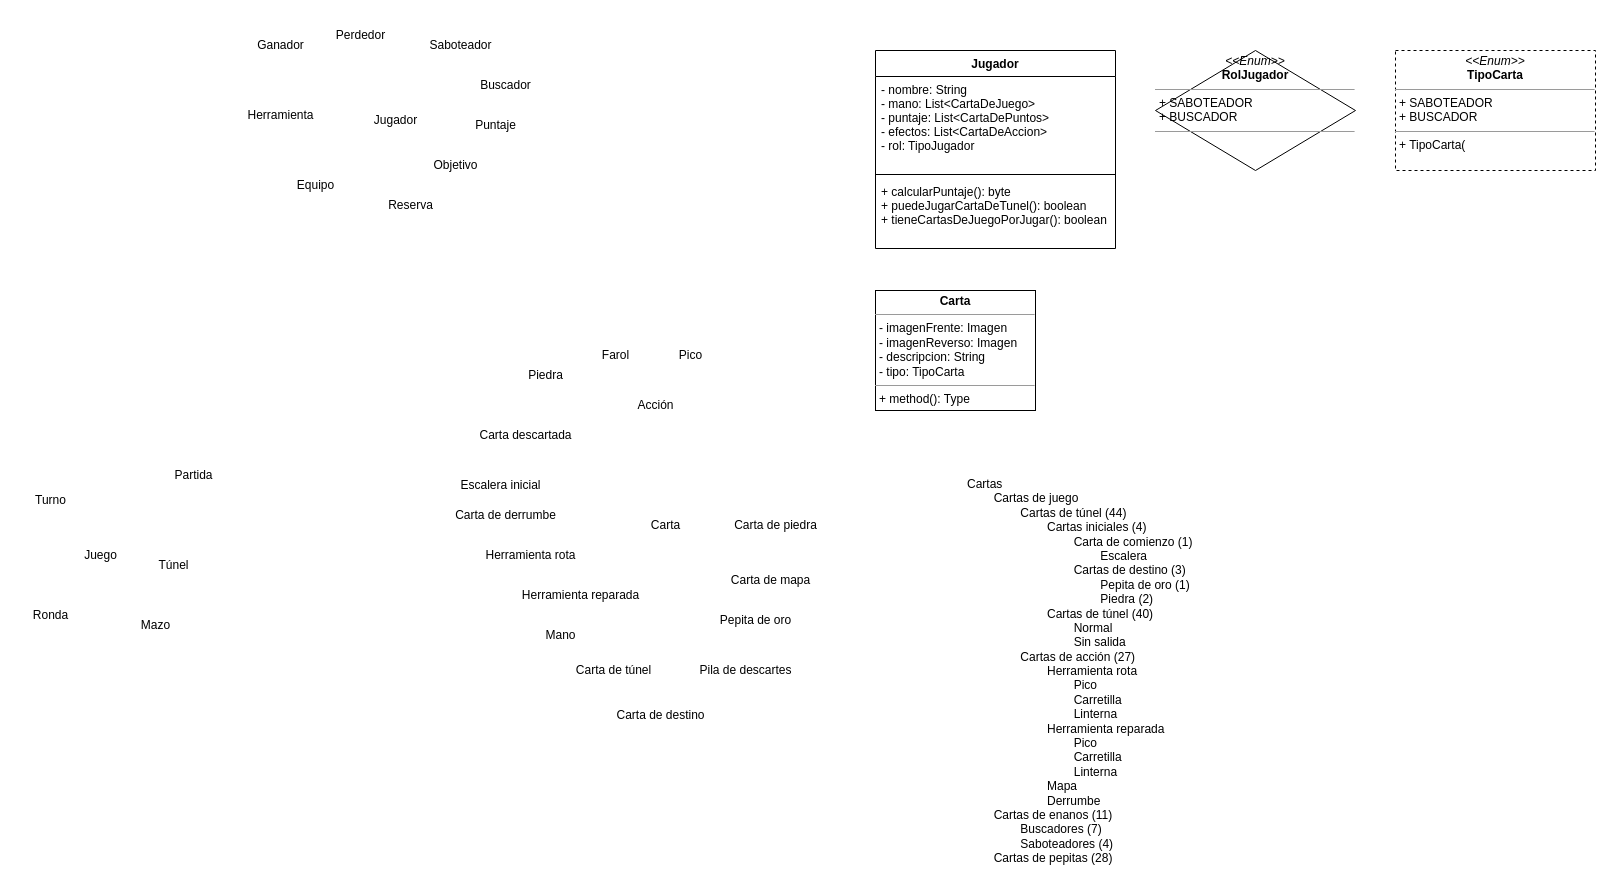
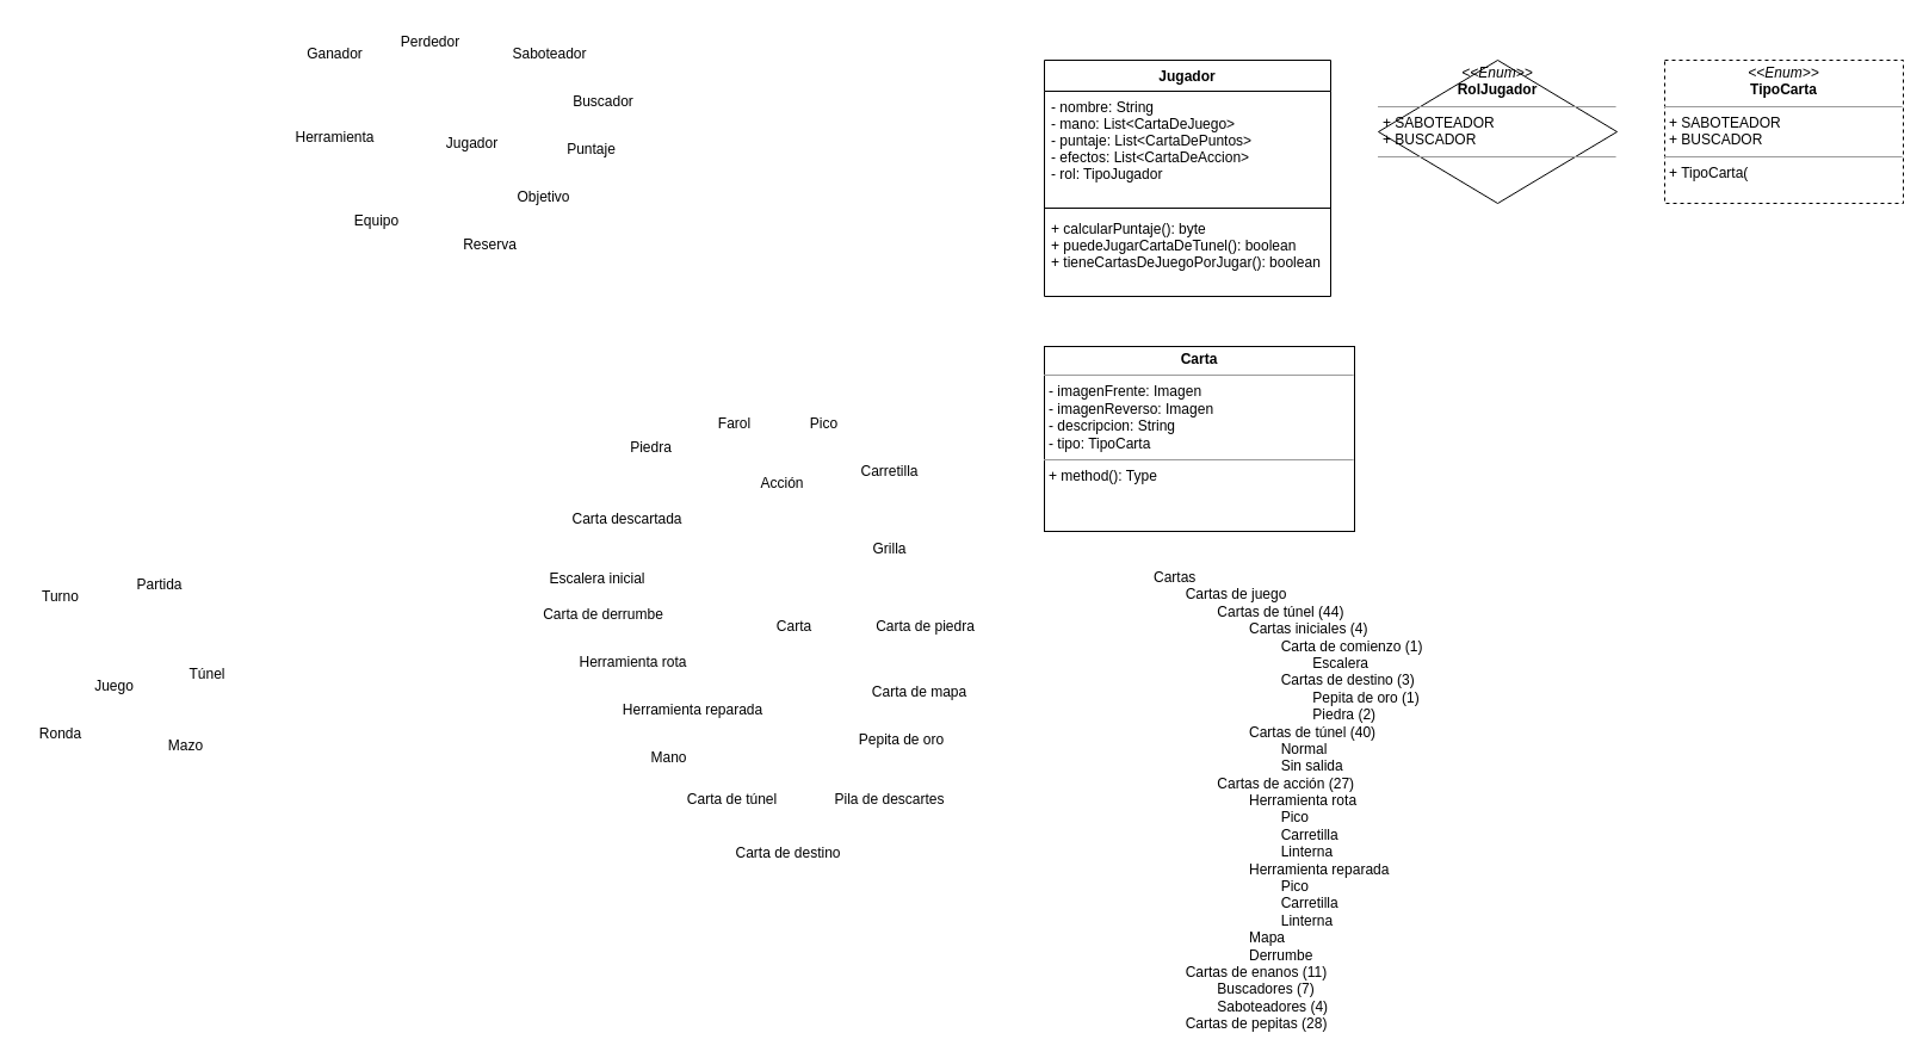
- <mxCell id="42" value="&lt;p style=&quot;margin:0px;margin-top:4px;text-align:center;&quot;&gt;&lt;b&gt;Carta&lt;/b&gt;&lt;/p&gt;&lt;hr size=&quot;1&quot;&gt;&lt;p style=&quot;margin:0px;margin-left:4px;&quot;&gt;- imagenFrente: Imagen&lt;/p&gt;&lt;p style=&quot;margin:0px;margin-left:4px;&quot;&gt;- imagenReverso: Imagen&lt;/p&gt;&lt;p style=&quot;margin:0px;margin-left:4px;&quot;&gt;- descripcion: String&lt;/p&gt;&lt;p style=&quot;margin:0px;margin-left:4px;&quot;&gt;- tipo: TipoCarta&lt;/p&gt;&lt;hr size=&quot;1&quot;&gt;&lt;p style=&quot;margin:0px;margin-left:4px;&quot;&gt;+ method(): Type&lt;/p&gt;" style="verticalAlign=top;align=left;overflow=fill;fontSize=12;fontFamily=Helvetica;html=1;" parent="1" vertex="1"><mxGeometry x="875" y="290" width="160" height="120" as="geometry" /></mxCell>
+ <mxCell id="42" value="&lt;p style=&quot;margin:0px;margin-top:4px;text-align:center;&quot;&gt;&lt;b&gt;Carta&lt;/b&gt;&lt;/p&gt;&lt;hr size=&quot;1&quot;&gt;&lt;p style=&quot;margin:0px;margin-left:4px;&quot;&gt;- imagenFrente: Imagen&lt;/p&gt;&lt;p style=&quot;margin:0px;margin-left:4px;&quot;&gt;- imagenReverso: Imagen&lt;/p&gt;&lt;p style=&quot;margin:0px;margin-left:4px;&quot;&gt;- descripcion: String&lt;/p&gt;&lt;p style=&quot;margin:0px;margin-left:4px;&quot;&gt;- tipo: TipoCarta&lt;/p&gt;&lt;hr size=&quot;1&quot;&gt;&lt;p style=&quot;margin:0px;margin-left:4px;&quot;&gt;+ method(): Type&lt;/p&gt;" style="verticalAlign=top;align=left;overflow=fill;fontSize=12;fontFamily=Helvetica;html=1;" parent="1" vertex="1"><mxGeometry x="875" y="290" width="260" height="155" as="geometry" /></mxCell>
+ <mxCell id="35" value="Carretilla" style="text;html=1;align=center;verticalAlign=middle;resizable=0;points=[];autosize=1;strokeColor=none;fillColor=none;" parent="1" vertex="1"><mxGeometry x="710" y="380" width="70" height="30" as="geometry" /></mxCell>
+ <mxCell id="6" value="Grilla" style="text;html=1;align=center;verticalAlign=middle;resizable=0;points=[];autosize=1;strokeColor=none;fillColor=none;" parent="1" vertex="1"><mxGeometry x="720" y="445" width="50" height="30" as="geometry" /></mxCell>
- <mxCell id="15" value="Partida" style="text;html=1;align=center;verticalAlign=middle;resizable=0;points=[];autosize=1;strokeColor=none;fillColor=none;" parent="1" vertex="1"><mxGeometry x="162.5" y="460" width="60" height="30" as="geometry" /></mxCell>
+ <mxCell id="15" value="Partida" style="text;html=1;align=center;verticalAlign=middle;resizable=0;points=[];autosize=1;strokeColor=none;fillColor=none;" parent="1" vertex="1"><mxGeometry x="102.5" y="475" width="60" height="30" as="geometry" /></mxCell>
- <mxCell id="4" value="Juego" style="text;html=1;align=center;verticalAlign=middle;resizable=0;points=[];autosize=1;strokeColor=none;fillColor=none;" parent="1" vertex="1"><mxGeometry x="70" y="540" width="60" height="30" as="geometry" /></mxCell>
+ <mxCell id="4" value="Juego" style="text;html=1;align=center;verticalAlign=middle;resizable=0;points=[];autosize=1;strokeColor=none;fillColor=none;" parent="1" vertex="1"><mxGeometry x="65" y="560" width="60" height="30" as="geometry" /></mxCell>
